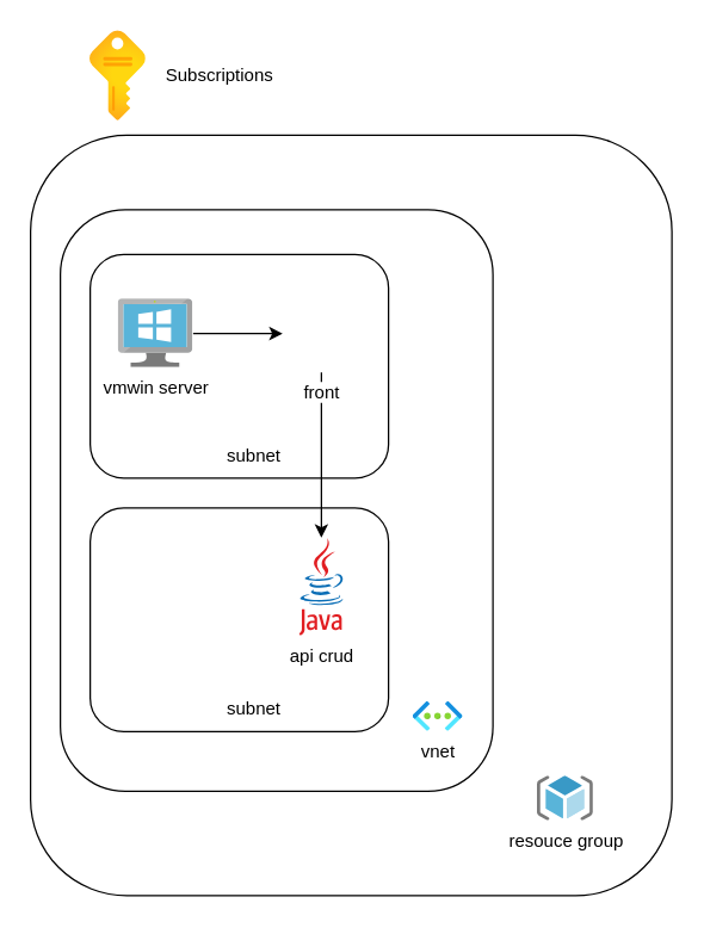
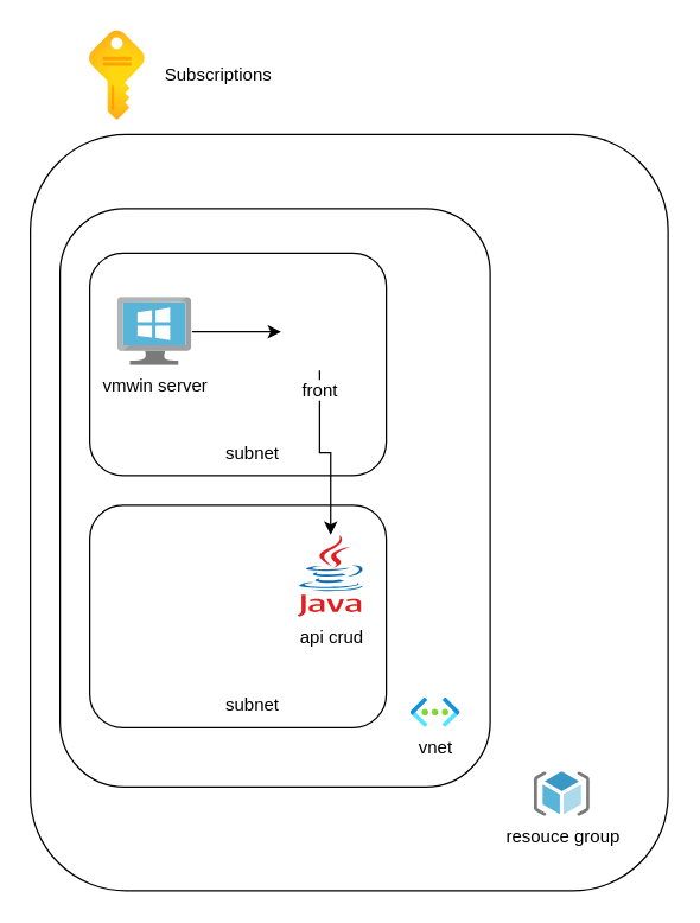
- <mxCell id="12" value="api crud" style="dashed=0;outlineConnect=0;html=1;align=center;labelPosition=center;verticalLabelPosition=bottom;verticalAlign=top;shape=mxgraph.weblogos.java" vertex="1" parent="1"><mxGeometry x="200" y="360" width="30" height="65.5" as="geometry" /></mxCell>
+ <mxCell id="12" value="api crud" style="dashed=0;outlineConnect=0;html=1;align=center;labelPosition=center;verticalLabelPosition=bottom;verticalAlign=top;shape=mxgraph.weblogos.java" vertex="1" parent="1"><mxGeometry x="200" y="360" width="45" height="55" as="geometry" /></mxCell>
